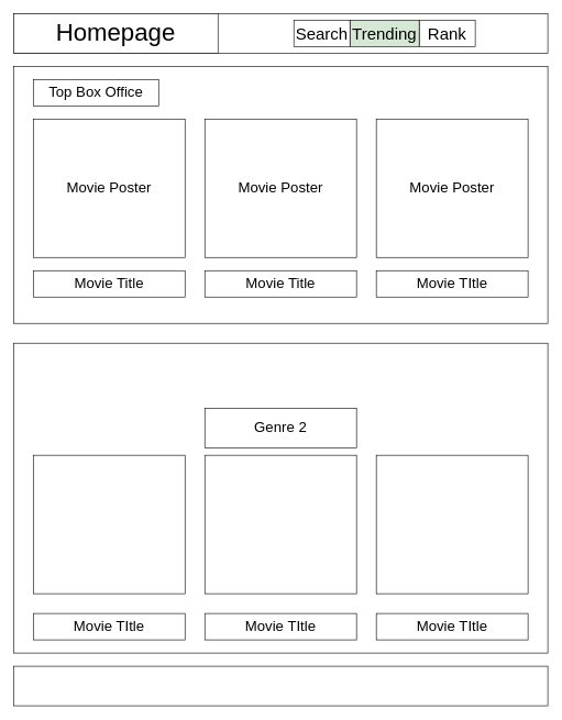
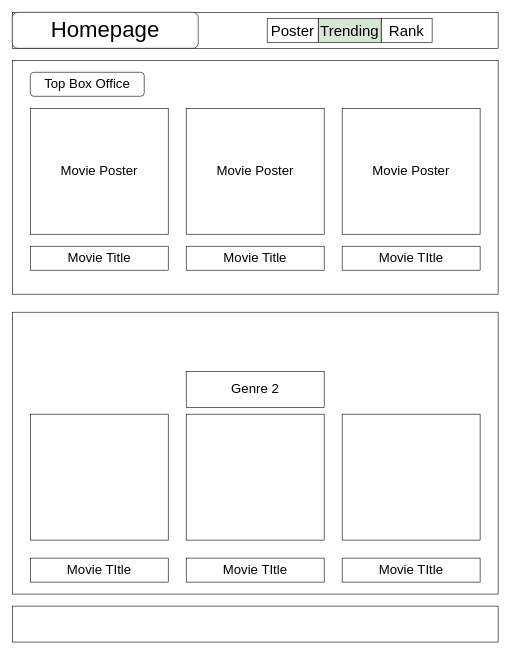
- <mxCell id="19" value="&lt;font style=&quot;font-size: 37px&quot;&gt;Homepage&lt;/font&gt;" style="rounded=0;whiteSpace=wrap;html=1;" parent="1" vertex="1"><mxGeometry x="20" y="20" width="310" height="60" as="geometry" /></mxCell>
+ <mxCell id="19" value="&lt;font style=&quot;font-size: 37px&quot;&gt;Homepage&lt;/font&gt;" style="whiteSpace=wrap;html=1;rounded=1;" parent="1" vertex="1"><mxGeometry x="20" y="20" width="310" height="60" as="geometry" /></mxCell>
- <mxCell id="18" value="&lt;font style=&quot;font-size: 25px&quot;&gt;Search&lt;br&gt;&lt;/font&gt;" style="rounded=0;whiteSpace=wrap;html=1;" parent="1" vertex="1"><mxGeometry x="445" y="30" width="85" height="40" as="geometry" /></mxCell>
+ <mxCell id="18" value="&lt;font style=&quot;font-size: 25px&quot;&gt;Poster&lt;br&gt;&lt;/font&gt;" style="rounded=0;whiteSpace=wrap;html=1;" parent="1" vertex="1"><mxGeometry x="445" y="30" width="85" height="40" as="geometry" /></mxCell>
- <mxCell id="4" value="Top Box Office" style="rounded=0;whiteSpace=wrap;html=1;fontSize=22;" parent="1" vertex="1"><mxGeometry x="50" y="120" width="190" height="40" as="geometry" /></mxCell>
+ <mxCell id="4" value="Top Box Office" style="whiteSpace=wrap;html=1;fontSize=22;rounded=1;" parent="1" vertex="1"><mxGeometry x="50" y="120" width="190" height="40" as="geometry" /></mxCell>
